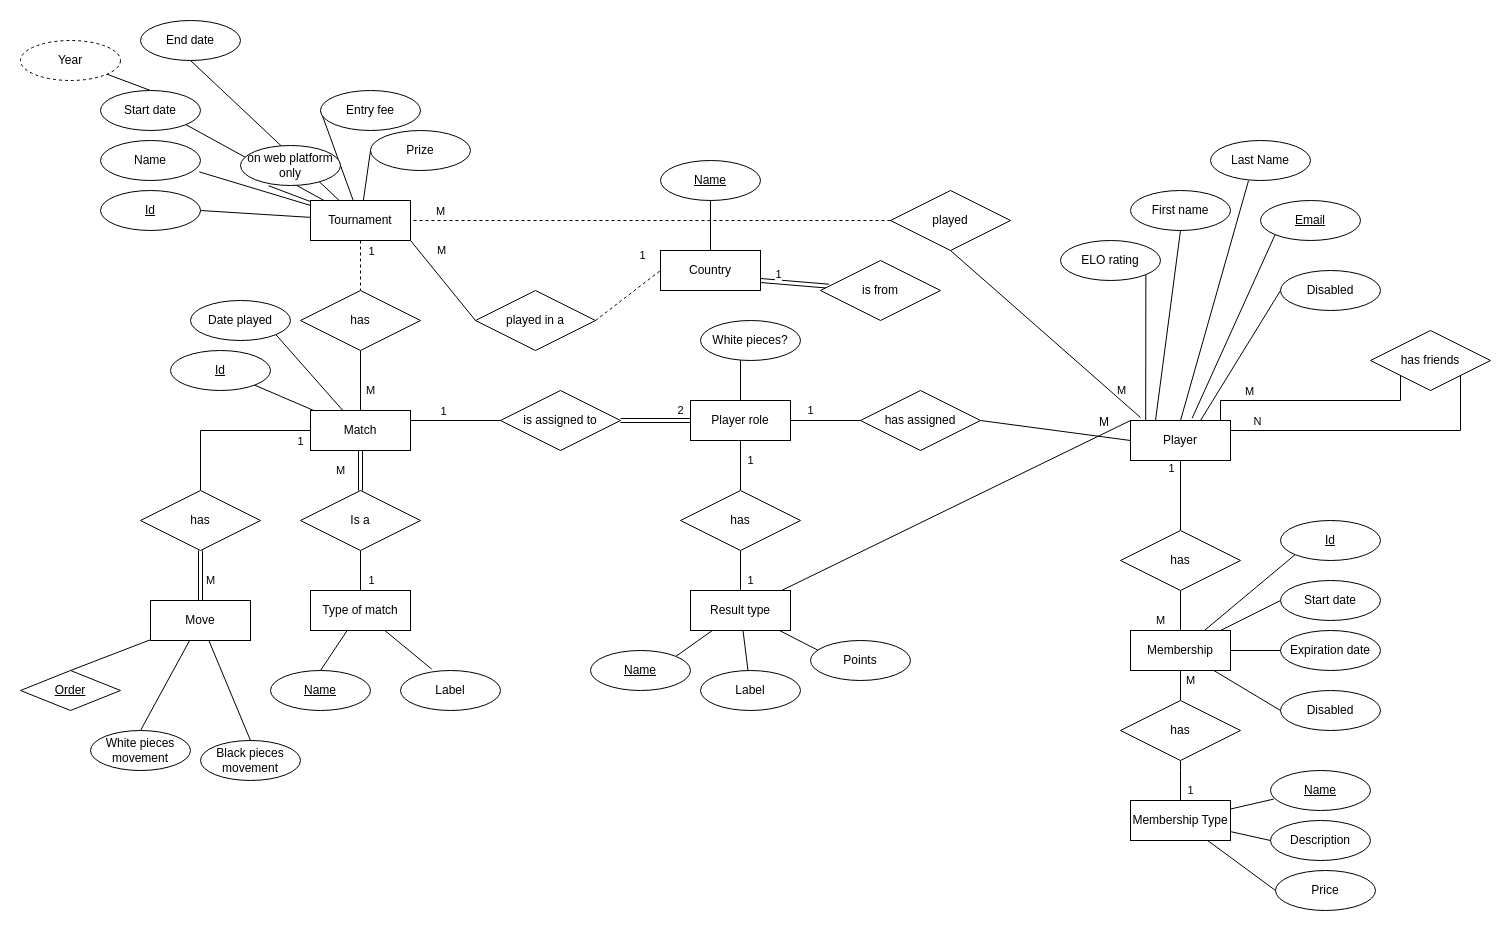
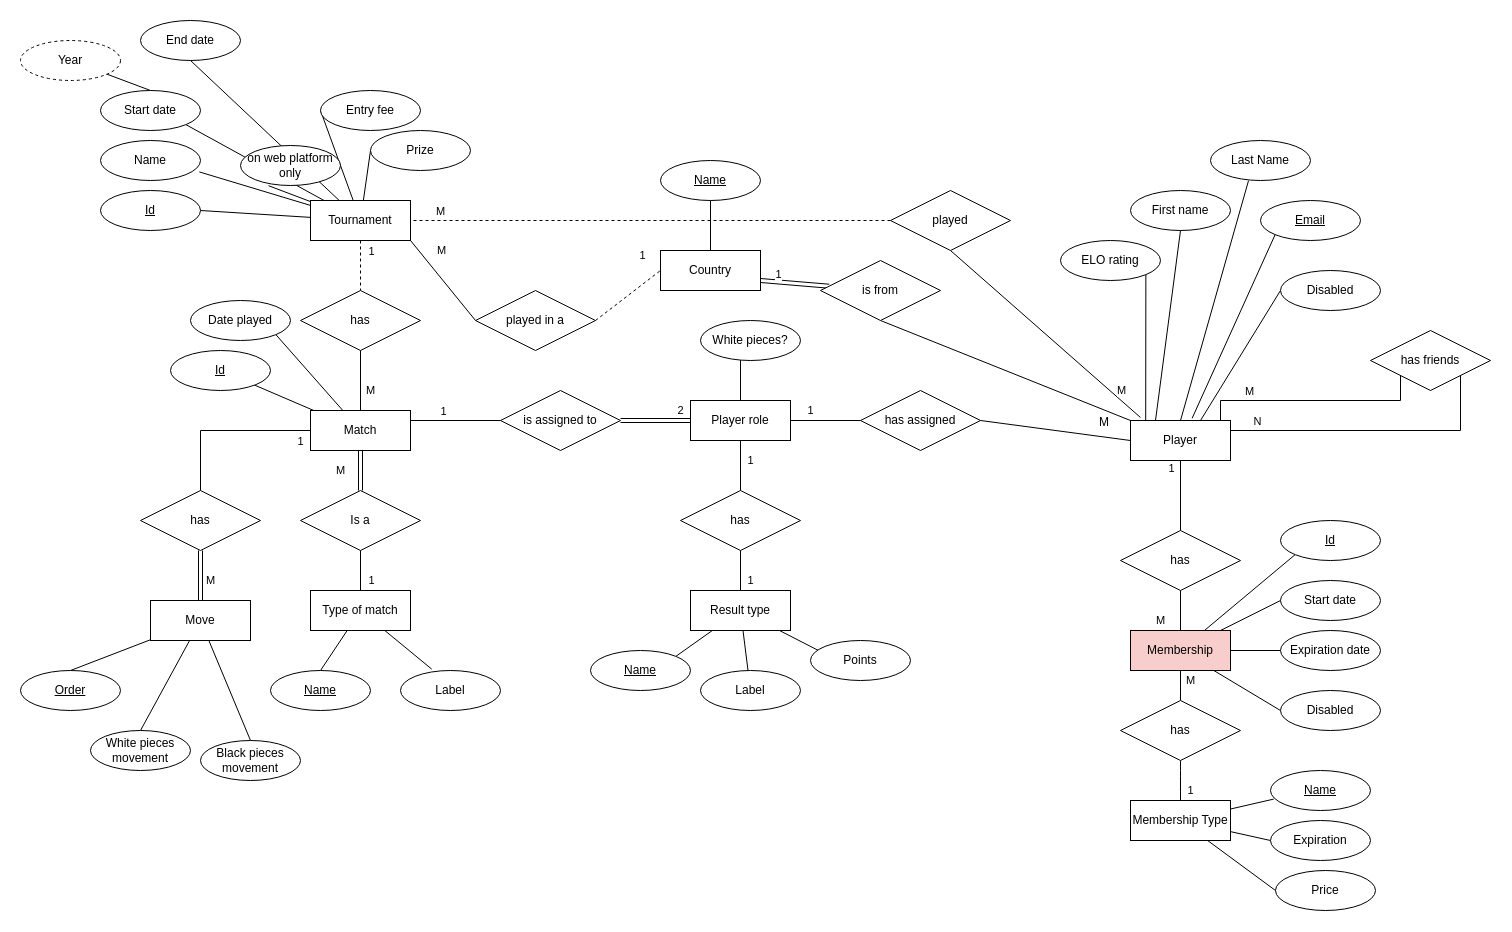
- <mxCell id="14" style="edgeStyle=none;rounded=0;orthogonalLoop=1;jettySize=auto;html=1;endArrow=none;endFill=0;exitX=0;exitY=0;exitDx=0;exitDy=0;" parent="1" source="17" target="98" edge="1"><mxGeometry relative="1" as="geometry" /></mxCell>
+ <mxCell id="14" style="edgeStyle=none;rounded=0;orthogonalLoop=1;jettySize=auto;html=1;entryX=0.5;entryY=1;entryDx=0;entryDy=0;endArrow=none;endFill=0;exitX=0;exitY=0;exitDx=0;exitDy=0;" parent="1" source="17" target="121" edge="1"><mxGeometry relative="1" as="geometry" /></mxCell>
- <mxCell id="46" value="Membership" style="whiteSpace=wrap;html=1;align=center;" parent="1" vertex="1"><mxGeometry x="1130" y="630" width="100" height="40" as="geometry" /></mxCell>
+ <mxCell id="46" value="Membership" style="whiteSpace=wrap;html=1;align=center;fillColor=#f8cecc;" parent="1" vertex="1"><mxGeometry x="1130" y="630" width="100" height="40" as="geometry" /></mxCell>
- <mxCell id="27" value="Order" style="rhombus;whiteSpace=wrap;html=1;align=center;fontStyle=4;" parent="1" vertex="1"><mxGeometry x="20" y="670" width="100" height="40" as="geometry" /></mxCell>
+ <mxCell id="27" value="Order" style="ellipse;whiteSpace=wrap;html=1;align=center;fontStyle=4;" parent="1" vertex="1"><mxGeometry x="20" y="670" width="100" height="40" as="geometry" /></mxCell>
- <mxCell id="73" value="Description" style="ellipse;whiteSpace=wrap;html=1;align=center;" parent="1" vertex="1"><mxGeometry x="1270" y="820" width="100" height="40" as="geometry" /></mxCell>
+ <mxCell id="73" value="Expiration" style="ellipse;whiteSpace=wrap;html=1;align=center;" parent="1" vertex="1"><mxGeometry x="1270" y="820" width="100" height="40" as="geometry" /></mxCell>
